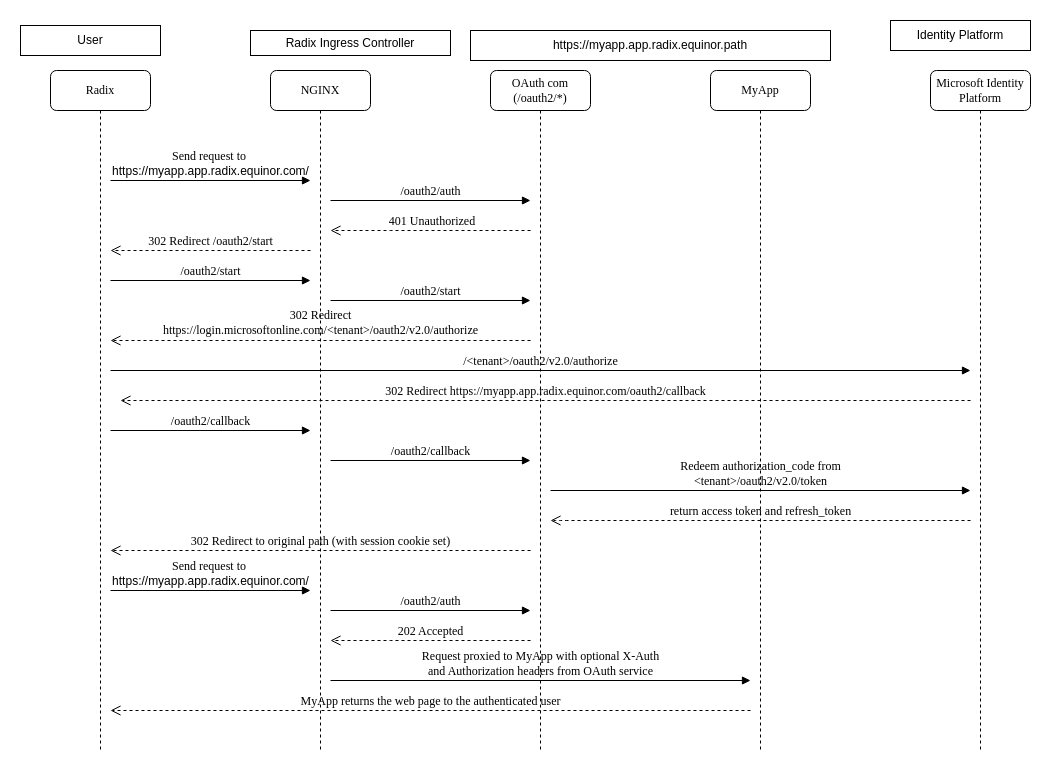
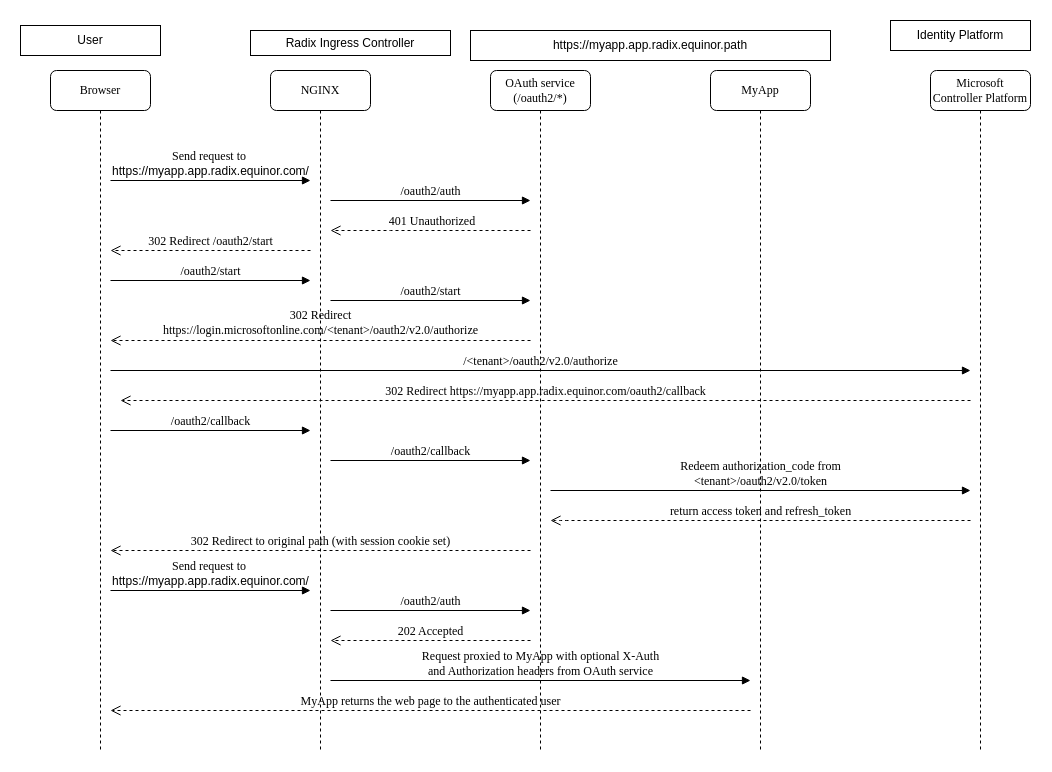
- <mxCell id="14" value="Radix" style="shape=umlLifeline;perimeter=lifelinePerimeter;whiteSpace=wrap;html=1;container=1;collapsible=0;recursiveResize=0;outlineConnect=0;rounded=1;shadow=0;comic=0;labelBackgroundColor=none;strokeWidth=1;fontFamily=Verdana;fontSize=12;align=center;" parent="1" vertex="1"><mxGeometry x="50" y="70" width="100" height="680" as="geometry" /></mxCell>
+ <mxCell id="14" value="Browser" style="shape=umlLifeline;perimeter=lifelinePerimeter;whiteSpace=wrap;html=1;container=1;collapsible=0;recursiveResize=0;outlineConnect=0;rounded=1;shadow=0;comic=0;labelBackgroundColor=none;strokeWidth=1;fontFamily=Verdana;fontSize=12;align=center;" parent="1" vertex="1"><mxGeometry x="50" y="70" width="100" height="680" as="geometry" /></mxCell>
- <mxCell id="11" value="OAuth com (/oauth2/*)" style="shape=umlLifeline;perimeter=lifelinePerimeter;whiteSpace=wrap;html=1;container=1;collapsible=0;recursiveResize=0;outlineConnect=0;rounded=1;shadow=0;comic=0;labelBackgroundColor=none;strokeWidth=1;fontFamily=Verdana;fontSize=12;align=center;" parent="1" vertex="1"><mxGeometry x="490" y="70" width="100" height="680" as="geometry" /></mxCell>
+ <mxCell id="11" value="OAuth service (/oauth2/*)" style="shape=umlLifeline;perimeter=lifelinePerimeter;whiteSpace=wrap;html=1;container=1;collapsible=0;recursiveResize=0;outlineConnect=0;rounded=1;shadow=0;comic=0;labelBackgroundColor=none;strokeWidth=1;fontFamily=Verdana;fontSize=12;align=center;" parent="1" vertex="1"><mxGeometry x="490" y="70" width="100" height="680" as="geometry" /></mxCell>
- <mxCell id="13" value="Microsoft Identity Platform" style="shape=umlLifeline;perimeter=lifelinePerimeter;whiteSpace=wrap;html=1;container=1;collapsible=0;recursiveResize=0;outlineConnect=0;rounded=1;shadow=0;comic=0;labelBackgroundColor=none;strokeWidth=1;fontFamily=Verdana;fontSize=12;align=center;" parent="1" vertex="1"><mxGeometry x="930" y="70" width="100" height="680" as="geometry" /></mxCell>
+ <mxCell id="13" value="Microsoft Controller Platform" style="shape=umlLifeline;perimeter=lifelinePerimeter;whiteSpace=wrap;html=1;container=1;collapsible=0;recursiveResize=0;outlineConnect=0;rounded=1;shadow=0;comic=0;labelBackgroundColor=none;strokeWidth=1;fontFamily=Verdana;fontSize=12;align=center;" parent="1" vertex="1"><mxGeometry x="930" y="70" width="100" height="680" as="geometry" /></mxCell>
